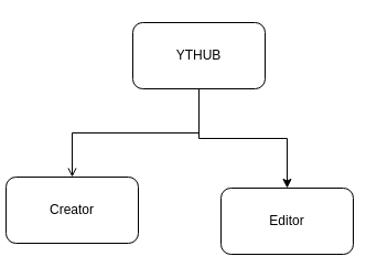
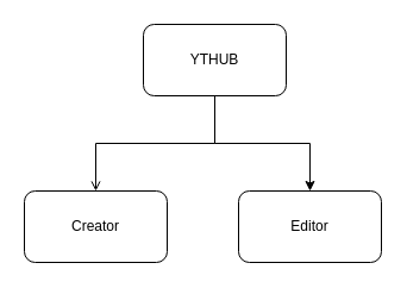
- <mxCell id="5" value="Creator" style="rounded=1;whiteSpace=wrap;html=1;" vertex="1" parent="1"><mxGeometry x="5" y="160" width="120" height="60" as="geometry" /></mxCell>
+ <mxCell id="5" value="Creator" style="rounded=1;whiteSpace=wrap;html=1;" vertex="1" parent="1"><mxGeometry x="20" y="160" width="120" height="60" as="geometry" /></mxCell>
- <mxCell id="6" value="Editor" style="rounded=1;whiteSpace=wrap;html=1;" vertex="1" parent="1"><mxGeometry x="200" y="170" width="120" height="60" as="geometry" /></mxCell>
+ <mxCell id="6" value="Editor" style="rounded=1;whiteSpace=wrap;html=1;" vertex="1" parent="1"><mxGeometry x="200" y="160" width="120" height="60" as="geometry" /></mxCell>
